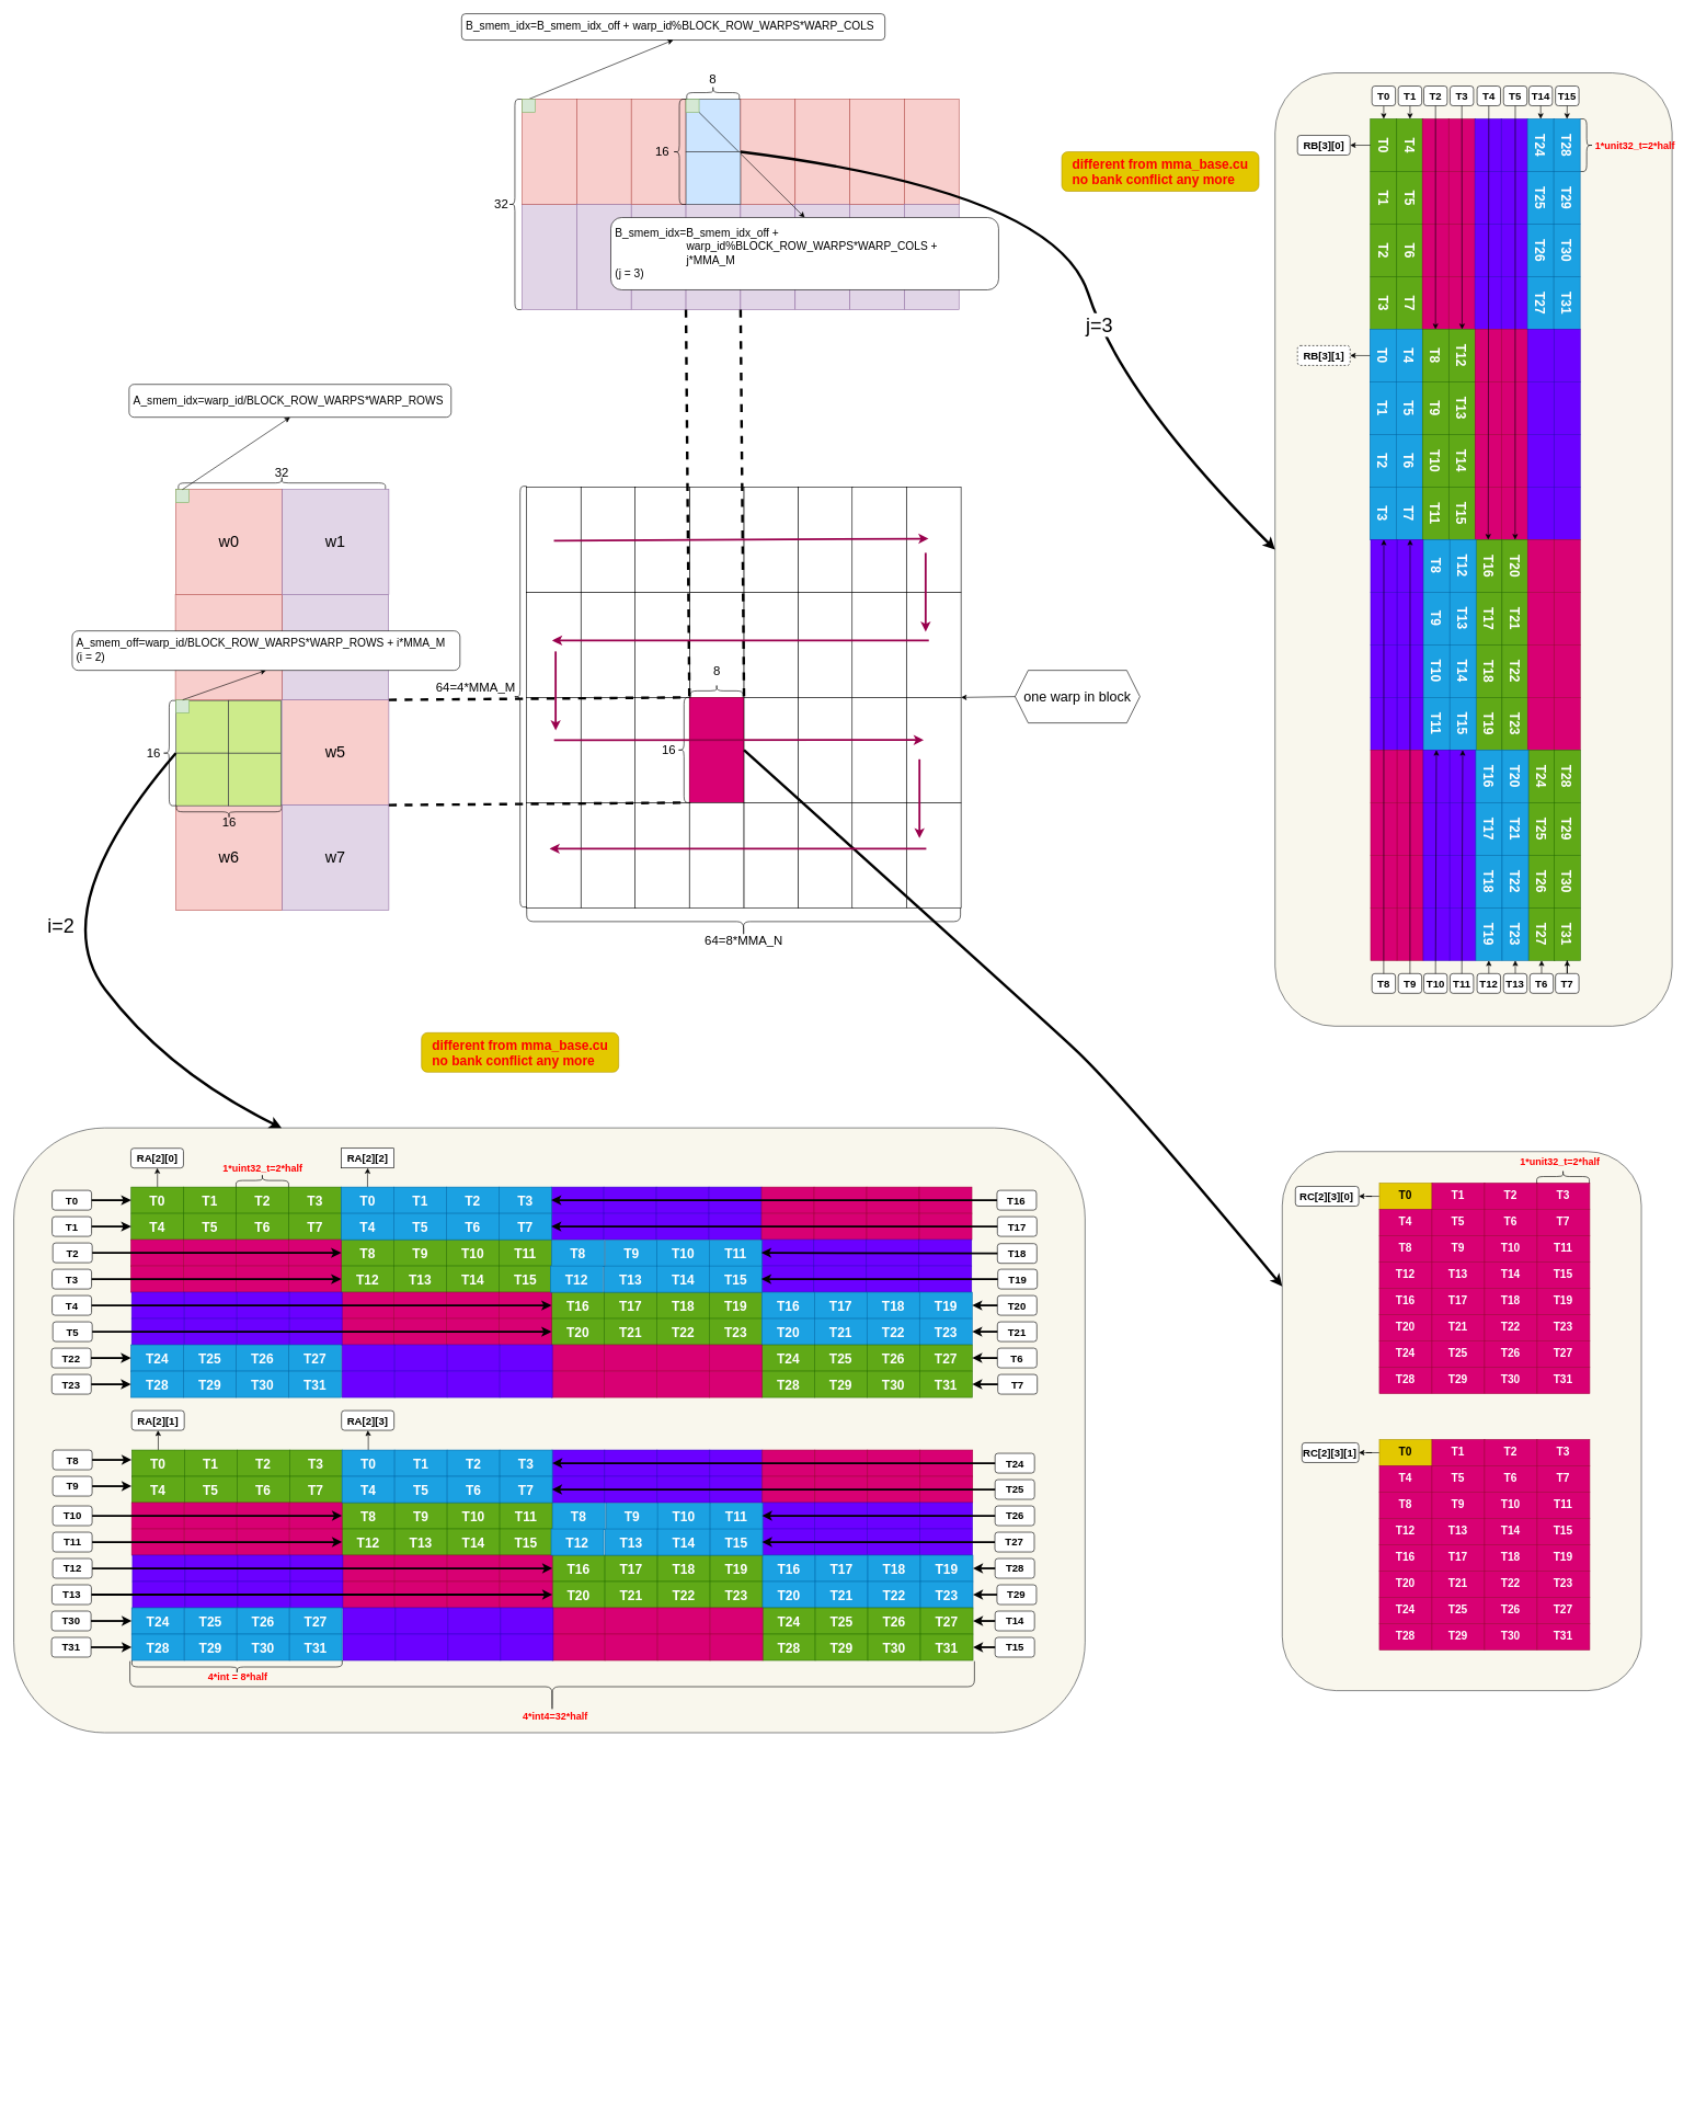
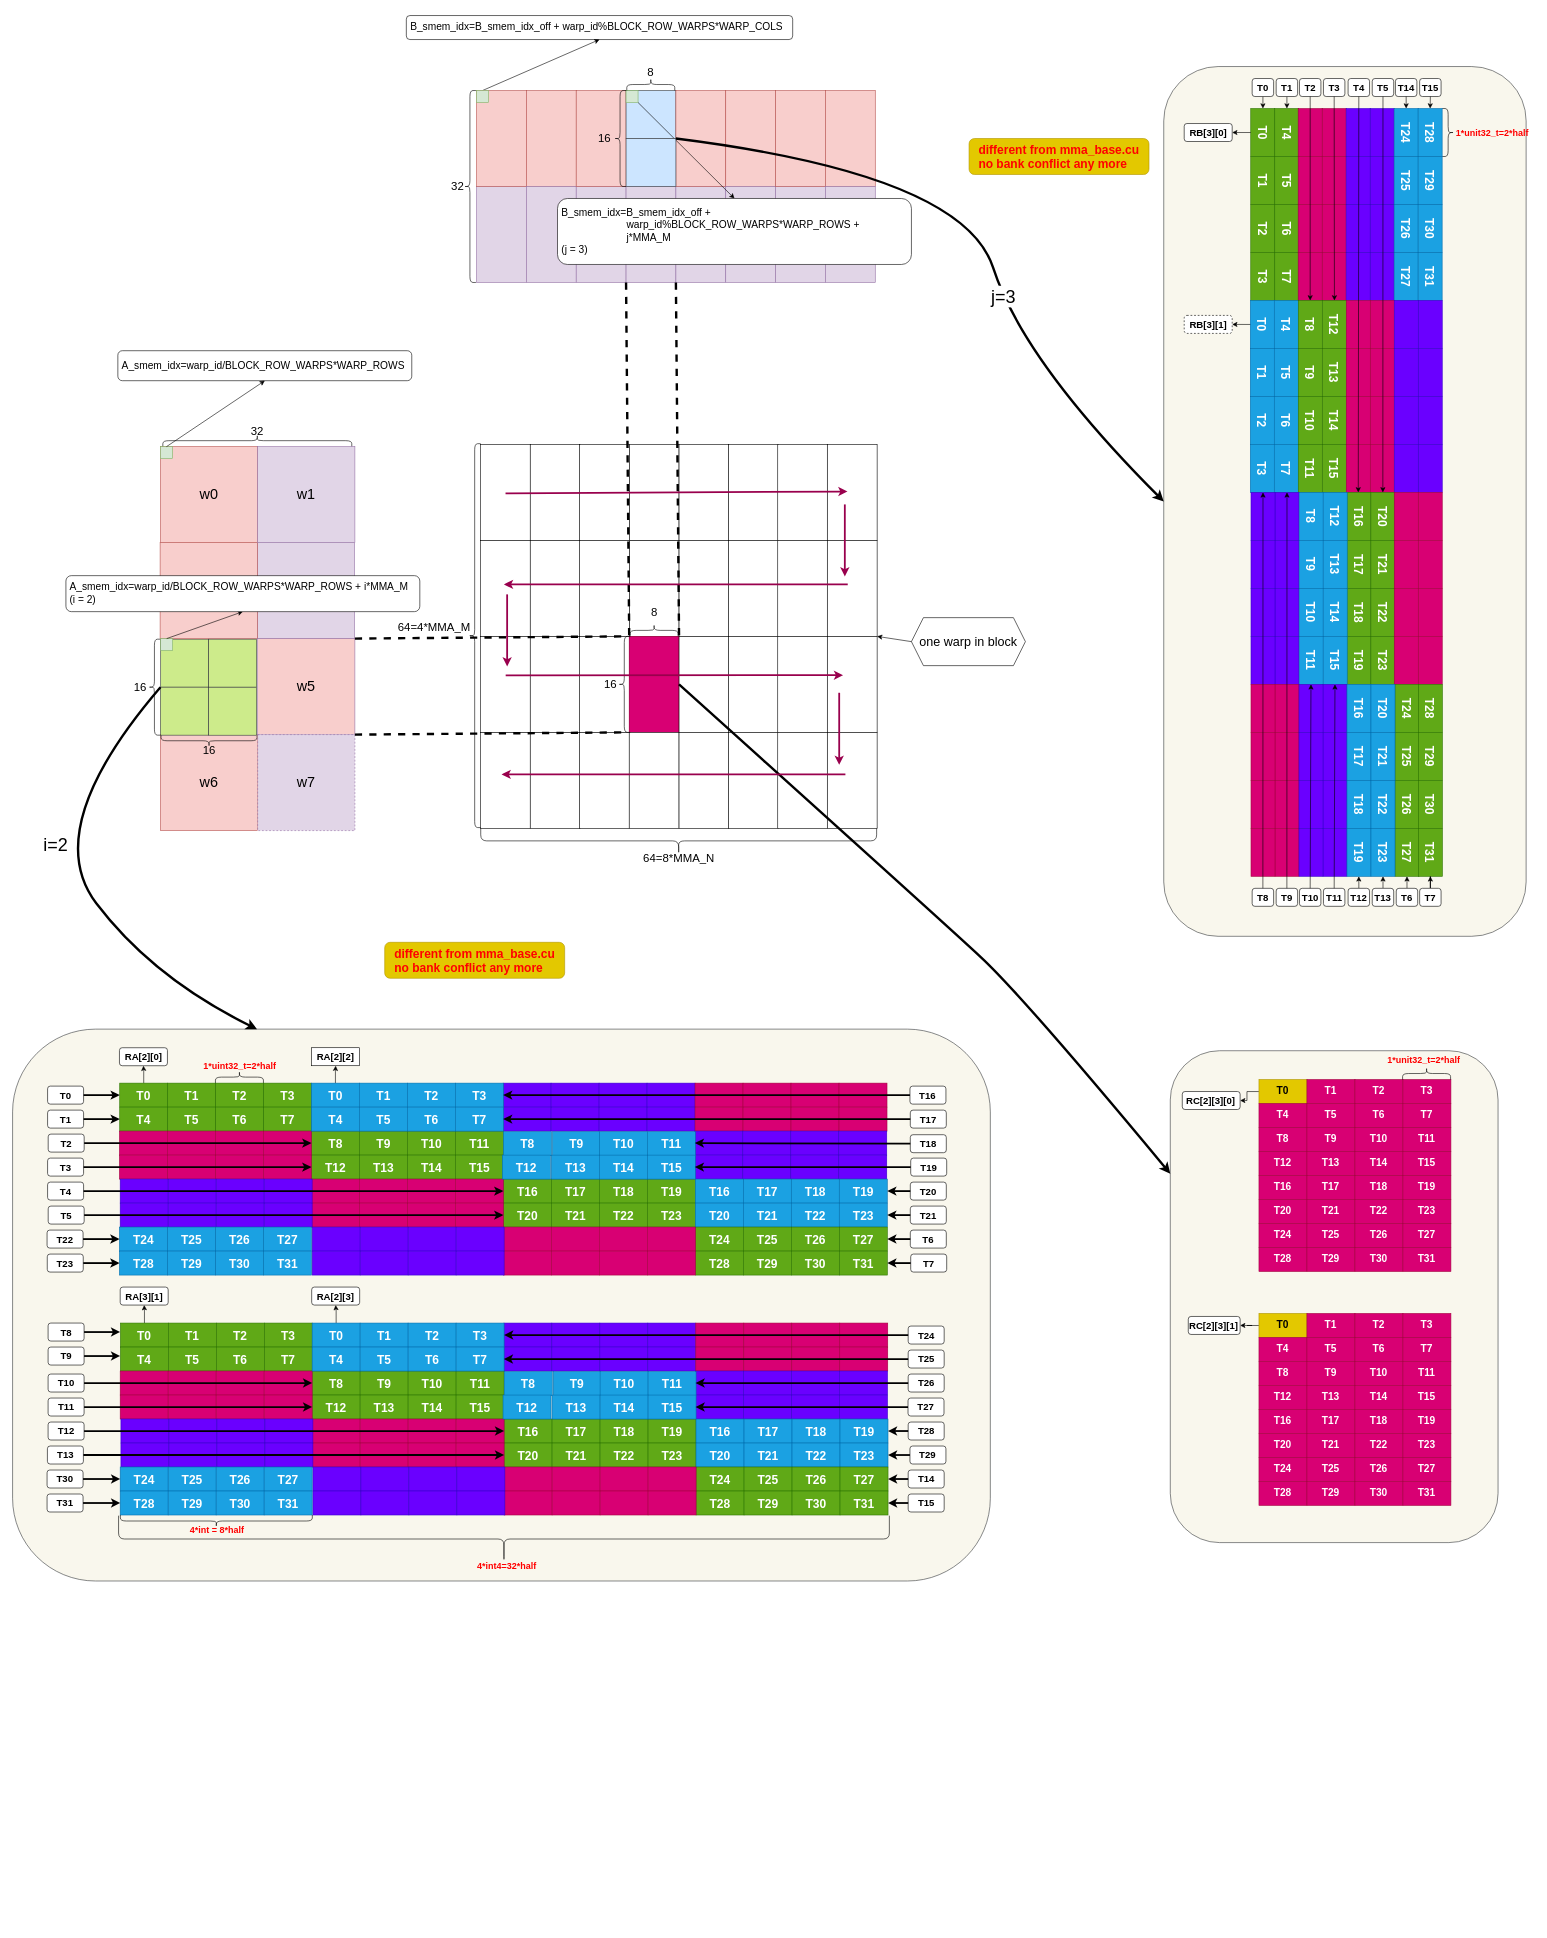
- <mxCell id="31" value="&lt;font style=&quot;font-size: 17px;&quot;&gt;&amp;nbsp;B_smem_idx=B_smem_idx_off +&amp;nbsp;&lt;/font&gt;&lt;span style=&quot;font-size: 17px;&quot;&gt;warp_id%BLOCK_ROW_WARPS*WARP_COLS&lt;/span&gt;" style="rounded=1;whiteSpace=wrap;html=1;align=left;" parent="1" vertex="1"><mxGeometry x="701.89" y="20" width="644.08" height="40" as="geometry" /></mxCell>
+ <mxCell id="31" value="&lt;font style=&quot;font-size: 17px;&quot;&gt;&amp;nbsp;B_smem_idx=B_smem_idx_off +&amp;nbsp;&lt;/font&gt;&lt;span style=&quot;font-size: 17px;&quot;&gt;warp_id%BLOCK_ROW_WARPS*WARP_COLS&lt;/span&gt;" style="rounded=1;whiteSpace=wrap;html=1;align=left;" parent="1" vertex="1"><mxGeometry x="676.89" y="25" width="644.08" height="40" as="geometry" /></mxCell>
- <mxCell id="82" value="&lt;font style=&quot;font-size: 17px;&quot;&gt;&amp;nbsp;B_smem_idx=B_smem_idx_off +&lt;/font&gt;&lt;div&gt;&lt;font style=&quot;font-size: 17px;&quot;&gt;&lt;span style=&quot;white-space: pre;&quot;&gt;&#09;&lt;/span&gt;&lt;span style=&quot;white-space: pre;&quot;&gt;&#09;&lt;/span&gt;&amp;nbsp; &amp;nbsp; &amp;nbsp; &amp;nbsp; warp_id%BLOCK_ROW_WARPS*WARP_COLS +&amp;nbsp;&lt;/font&gt;&lt;/div&gt;&lt;div&gt;&lt;font style=&quot;font-size: 17px;&quot;&gt;&lt;span style=&quot;white-space: pre;&quot;&gt;&#09;&lt;/span&gt;&lt;span style=&quot;white-space: pre;&quot;&gt;&#09;&lt;/span&gt;&lt;span style=&quot;white-space: pre;&quot;&gt;&#09;&lt;/span&gt;j*MMA_M&lt;/font&gt;&lt;div&gt;&lt;font style=&quot;font-size: 17px;&quot;&gt;&amp;nbsp;(j = 3)&lt;/font&gt;&lt;/div&gt;&lt;/div&gt;" style="rounded=1;whiteSpace=wrap;html=1;align=left;" parent="1" vertex="1"><mxGeometry x="928.93" y="330" width="590" height="110" as="geometry" /></mxCell>
+ <mxCell id="82" value="&lt;font style=&quot;font-size: 17px;&quot;&gt;&amp;nbsp;B_smem_idx=B_smem_idx_off +&lt;/font&gt;&lt;div&gt;&lt;font style=&quot;font-size: 17px;&quot;&gt;&lt;span style=&quot;white-space: pre;&quot;&gt;&#09;&lt;/span&gt;&lt;span style=&quot;white-space: pre;&quot;&gt;&#09;&lt;/span&gt;&amp;nbsp; &amp;nbsp; &amp;nbsp; &amp;nbsp; warp_id%BLOCK_ROW_WARPS*WARP_ROWS +&amp;nbsp;&lt;/font&gt;&lt;/div&gt;&lt;div&gt;&lt;font style=&quot;font-size: 17px;&quot;&gt;&lt;span style=&quot;white-space: pre;&quot;&gt;&#09;&lt;/span&gt;&lt;span style=&quot;white-space: pre;&quot;&gt;&#09;&lt;/span&gt;&lt;span style=&quot;white-space: pre;&quot;&gt;&#09;&lt;/span&gt;j*MMA_M&lt;/font&gt;&lt;div&gt;&lt;font style=&quot;font-size: 17px;&quot;&gt;&amp;nbsp;(j = 3)&lt;/font&gt;&lt;/div&gt;&lt;/div&gt;" style="rounded=1;whiteSpace=wrap;html=1;align=left;" parent="1" vertex="1"><mxGeometry x="928.93" y="330" width="590" height="110" as="geometry" /></mxCell>
- <mxCell id="83" value="&lt;font style=&quot;font-size: 17px;&quot;&gt;&amp;nbsp;A_smem_off=warp_id/BLOCK_ROW_WARPS*WARP_ROWS + i*MMA_M&lt;/font&gt;&lt;div&gt;&lt;font style=&quot;font-size: 17px;&quot;&gt;&amp;nbsp;(i = 2)&lt;/font&gt;&lt;/div&gt;" style="rounded=1;whiteSpace=wrap;html=1;align=left;" parent="1" vertex="1"><mxGeometry x="109.38" y="958.75" width="590" height="60" as="geometry" /></mxCell>
+ <mxCell id="83" value="&lt;font style=&quot;font-size: 17px;&quot;&gt;&amp;nbsp;A_smem_idx=warp_id/BLOCK_ROW_WARPS*WARP_ROWS + i*MMA_M&lt;/font&gt;&lt;div&gt;&lt;font style=&quot;font-size: 17px;&quot;&gt;&amp;nbsp;(i = 2)&lt;/font&gt;&lt;/div&gt;" style="rounded=1;whiteSpace=wrap;html=1;align=left;" parent="1" vertex="1"><mxGeometry x="109.38" y="958.75" width="590" height="60" as="geometry" /></mxCell>
- <mxCell id="93" value="&lt;div&gt;&lt;font style=&quot;font-size: 21px;&quot;&gt;one warp in block&lt;/font&gt;&lt;/div&gt;" style="shape=hexagon;perimeter=hexagonPerimeter2;whiteSpace=wrap;html=1;fixedSize=1;" parent="1" vertex="1"><mxGeometry x="1543.95" y="1018.75" width="190" height="80" as="geometry" /></mxCell>
+ <mxCell id="93" value="&lt;div&gt;&lt;font style=&quot;font-size: 21px;&quot;&gt;one warp in block&lt;/font&gt;&lt;/div&gt;" style="shape=hexagon;perimeter=hexagonPerimeter2;whiteSpace=wrap;html=1;fixedSize=1;" parent="1" vertex="1"><mxGeometry x="1518.95" y="1028.75" width="190" height="80" as="geometry" /></mxCell>
- <mxCell id="85" value="&lt;span style=&quot;font-size: 24px;&quot;&gt;w7&lt;/span&gt;" style="rounded=0;whiteSpace=wrap;html=1;fillColor=#e1d5e7;strokeColor=#9673a6;" parent="1" vertex="1"><mxGeometry x="429.05" y="1223.75" width="162.09" height="160" as="geometry" /></mxCell>
+ <mxCell id="85" value="&lt;span style=&quot;font-size: 24px;&quot;&gt;w7&lt;/span&gt;" style="rounded=0;whiteSpace=wrap;html=1;fillColor=#e1d5e7;strokeColor=#9673a6;dashed=1;" parent="1" vertex="1"><mxGeometry x="429.05" y="1223.75" width="162.09" height="160" as="geometry" /></mxCell>
- <mxCell id="178" value="&lt;font style=&quot;font-size: 16px;&quot;&gt;&lt;b&gt;RC[2&lt;/b&gt;&lt;/font&gt;&lt;b style=&quot;font-size: 16px; background-color: initial;&quot;&gt;][3][0]&lt;/b&gt;" style="rounded=1;whiteSpace=wrap;html=1;" parent="1" vertex="1"><mxGeometry x="1970.49" y="1803.75" width="96.44" height="30" as="geometry" /></mxCell>
+ <mxCell id="178" value="&lt;font style=&quot;font-size: 16px;&quot;&gt;&lt;b&gt;RC[2&lt;/b&gt;&lt;/font&gt;&lt;b style=&quot;font-size: 16px; background-color: initial;&quot;&gt;][3][0]&lt;/b&gt;" style="rounded=1;whiteSpace=wrap;html=1;" parent="1" vertex="1"><mxGeometry x="1970.49" y="1818.75" width="96.44" height="30" as="geometry" /></mxCell>
- <mxCell id="515" value="&lt;font style=&quot;font-size: 16px;&quot;&gt;&lt;b&gt;RA[2][1]&lt;/b&gt;&lt;/font&gt;" style="rounded=1;whiteSpace=wrap;html=1;" parent="1" vertex="1"><mxGeometry x="199.88" y="2144.75" width="80" height="30" as="geometry" /></mxCell>
+ <mxCell id="515" value="&lt;font style=&quot;font-size: 16px;&quot;&gt;&lt;b&gt;RA[3][1]&lt;/b&gt;&lt;/font&gt;" style="rounded=1;whiteSpace=wrap;html=1;" parent="1" vertex="1"><mxGeometry x="199.88" y="2144.75" width="80" height="30" as="geometry" /></mxCell>
